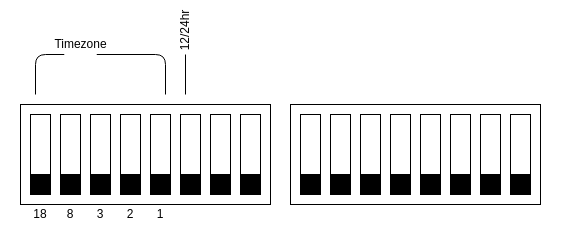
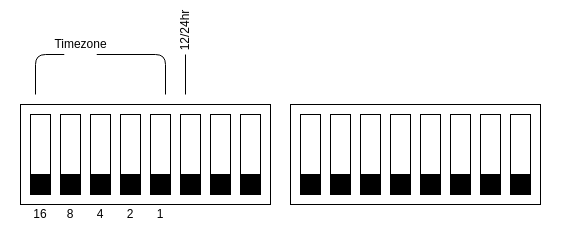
- <mxCell id="39" value="18" style="text;html=1;strokeColor=none;fillColor=none;align=center;verticalAlign=middle;whiteSpace=wrap;rounded=0;" parent="1" vertex="1"><mxGeometry x="20" y="204" width="40" height="20" as="geometry" /></mxCell>
+ <mxCell id="39" value="16" style="text;html=1;strokeColor=none;fillColor=none;align=center;verticalAlign=middle;whiteSpace=wrap;rounded=0;" parent="1" vertex="1"><mxGeometry x="20" y="204" width="40" height="20" as="geometry" /></mxCell>
- <mxCell id="41" value="3" style="text;html=1;strokeColor=none;fillColor=none;align=center;verticalAlign=middle;whiteSpace=wrap;rounded=0;" parent="1" vertex="1"><mxGeometry x="80" y="204" width="40" height="20" as="geometry" /></mxCell>
+ <mxCell id="41" value="4" style="text;html=1;strokeColor=none;fillColor=none;align=center;verticalAlign=middle;whiteSpace=wrap;rounded=0;" parent="1" vertex="1"><mxGeometry x="80" y="204" width="40" height="20" as="geometry" /></mxCell>
